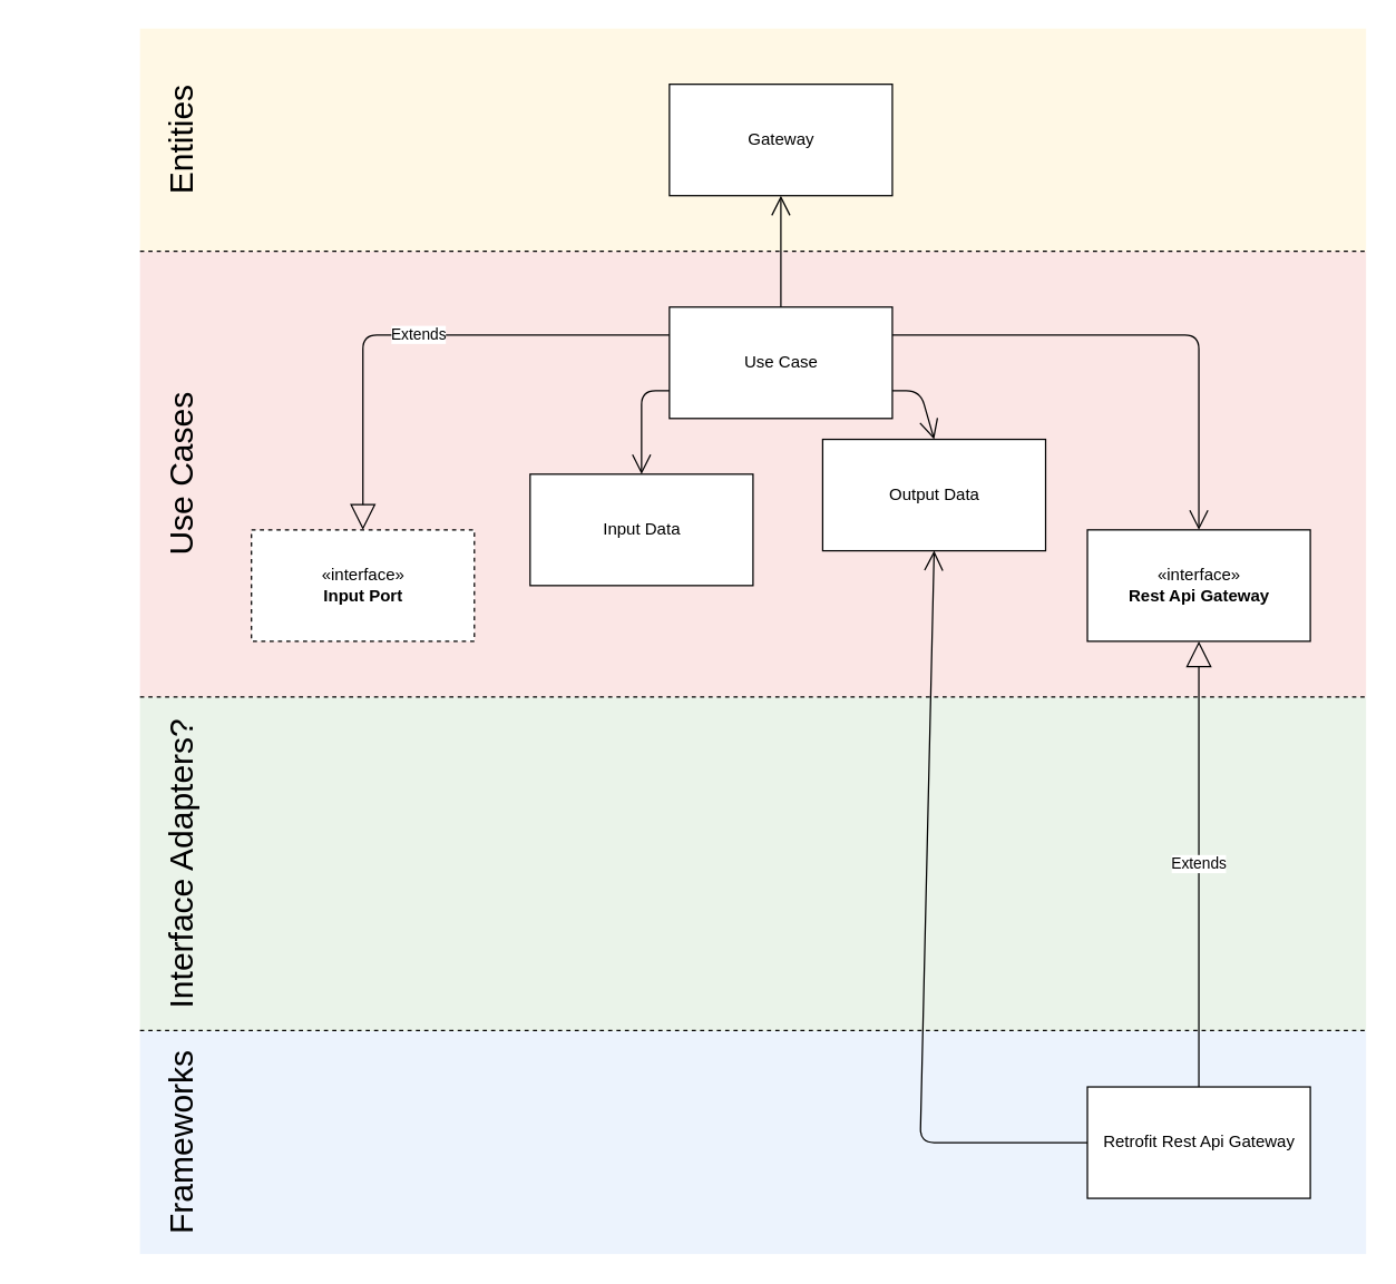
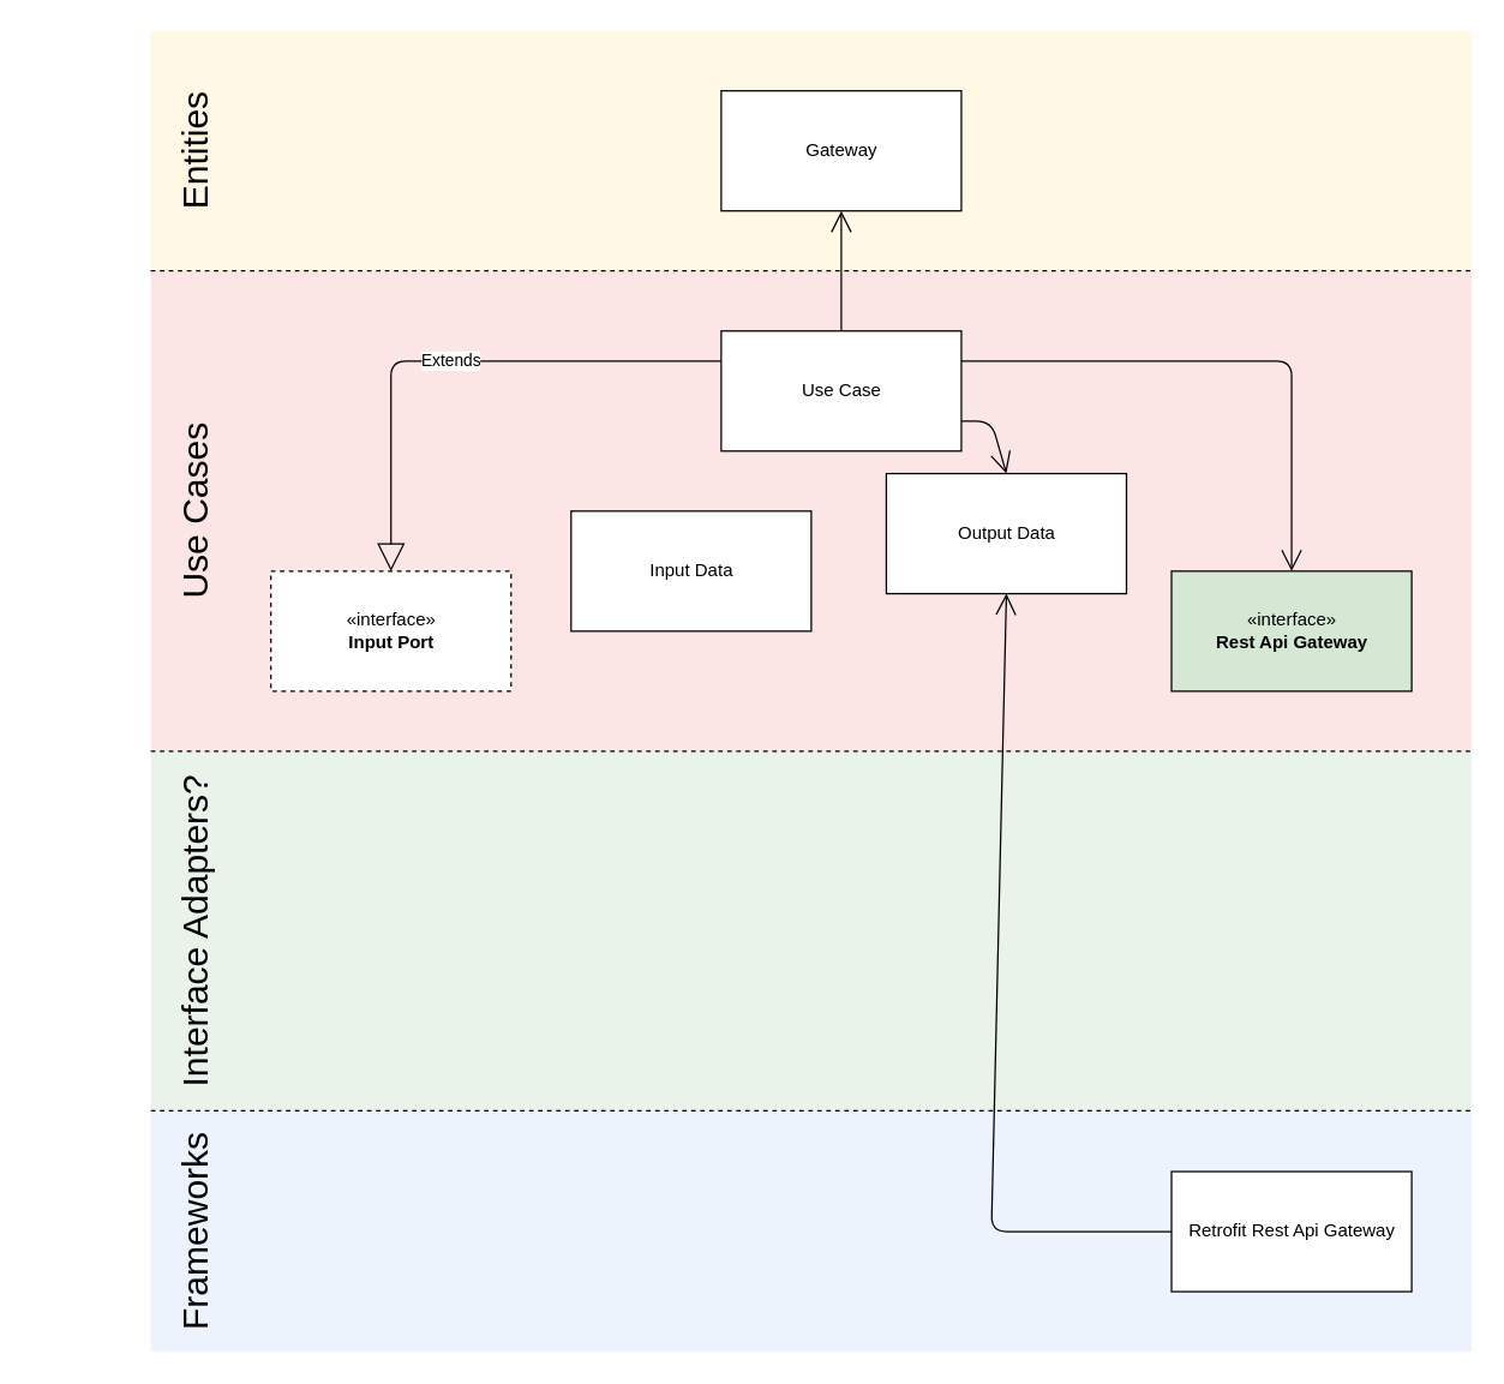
- <mxCell id="14" value="" style="endArrow=open;endFill=1;endSize=12;html=1;exitX=0;exitY=0.75;exitDx=0;exitDy=0;entryX=0.5;entryY=0;entryDx=0;entryDy=0;" parent="1" source="9" target="10" edge="1"><mxGeometry width="160" relative="1" as="geometry"><mxPoint x="320" y="620" as="sourcePoint" /><mxPoint x="480" y="620" as="targetPoint" /><Array as="points"><mxPoint x="460" y="280" /></Array></mxGeometry></mxCell>
- <mxCell id="22" value="«interface»&lt;br&gt;&lt;b&gt;Rest Api Gateway&lt;/b&gt;" style="html=1;" vertex="1" parent="1"><mxGeometry x="780" y="380" width="160" height="80" as="geometry" /></mxCell>
+ <mxCell id="22" value="«interface»&lt;br&gt;&lt;b&gt;Rest Api Gateway&lt;/b&gt;" style="html=1;fillColor=#d5e8d4;" vertex="1" parent="1"><mxGeometry x="780" y="380" width="160" height="80" as="geometry" /></mxCell>
- <mxCell id="17" value="Extends" style="endArrow=block;endSize=16;endFill=0;html=1;exitX=0.5;exitY=0;exitDx=0;exitDy=0;entryX=0.5;entryY=1;entryDx=0;entryDy=0;" parent="1" source="16" target="22" edge="1"><mxGeometry width="160" relative="1" as="geometry"><mxPoint x="750" y="640" as="sourcePoint" /><mxPoint x="860" y="540" as="targetPoint" /></mxGeometry></mxCell>
